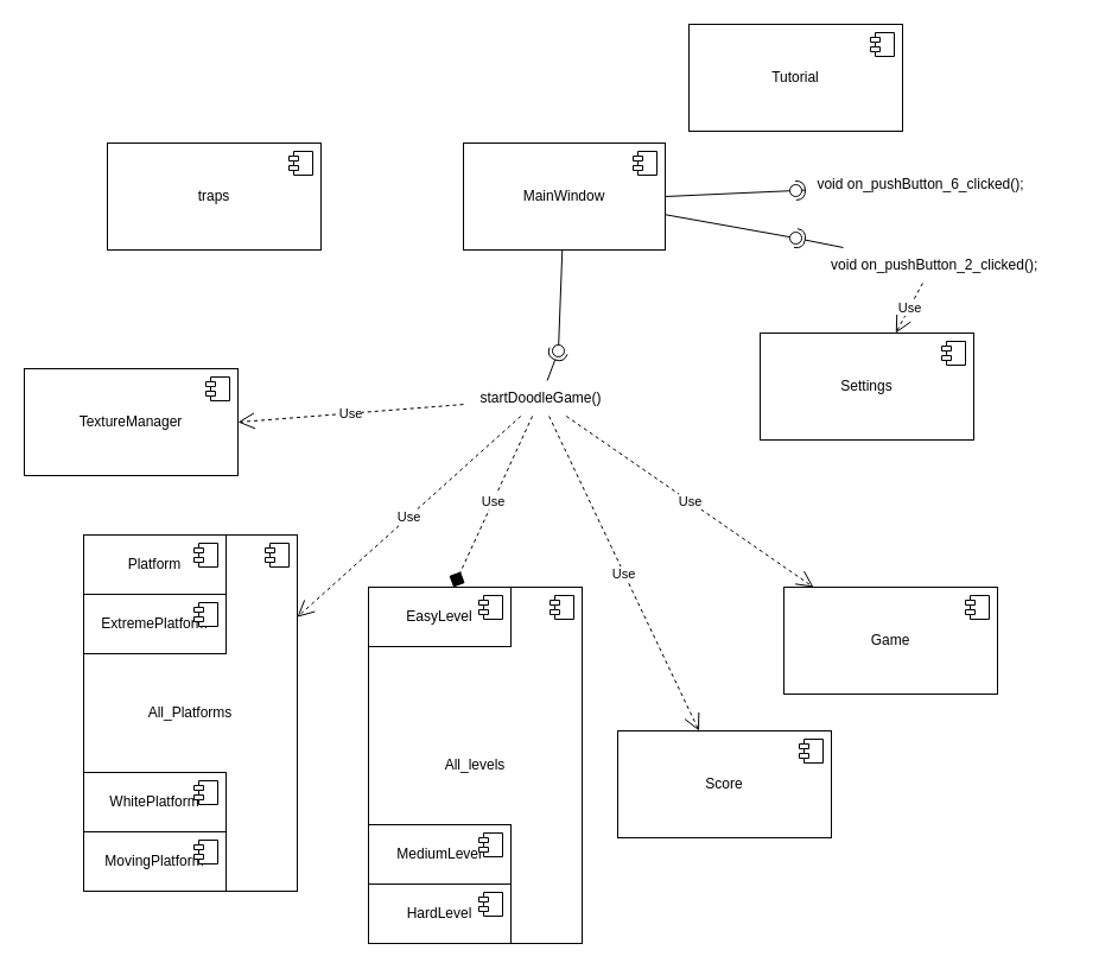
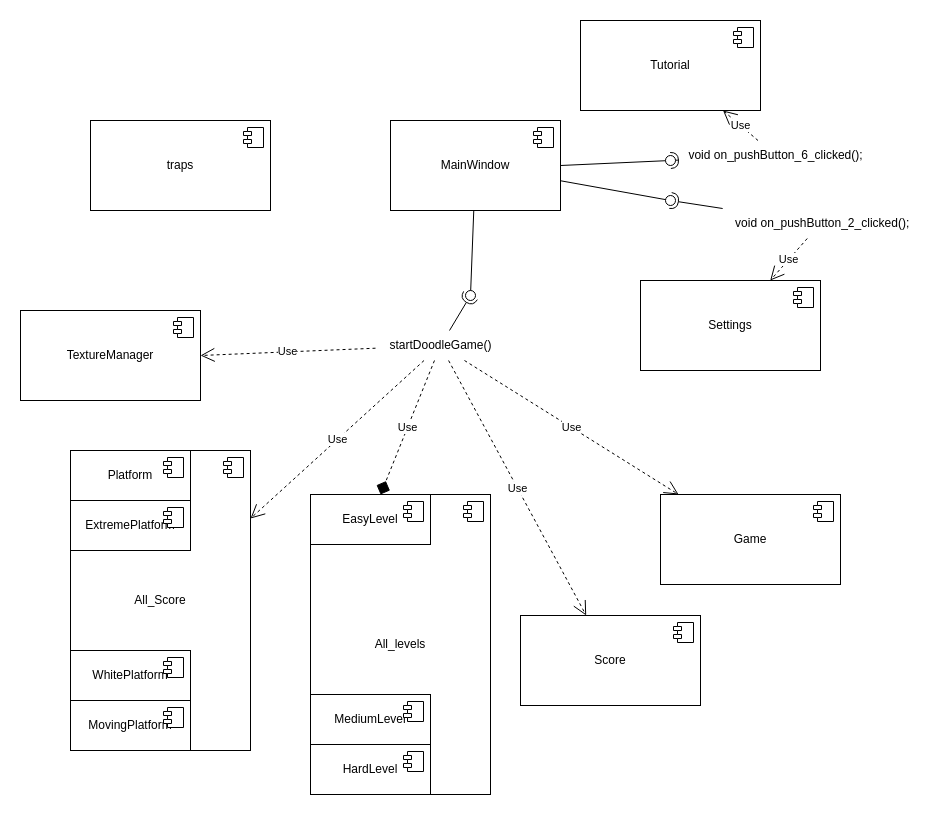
+ <mxCell id="54" value="Use" style="endArrow=open;endSize=12;dashed=1;html=1;rounded=0;" edge="1" parent="1" source="53" target="40"><mxGeometry width="160" relative="1" as="geometry"><mxPoint x="837" y="248" as="sourcePoint" /><mxPoint x="860" y="300" as="targetPoint" /></mxGeometry></mxCell>
- <mxCell id="50" value="&amp;nbsp;void on_pushButton_2_clicked();" style="text;html=1;align=center;verticalAlign=middle;resizable=0;points=[];autosize=1;strokeColor=none;fillColor=none;" vertex="1" parent="1"><mxGeometry x="685" y="208" width="200" height="30" as="geometry" /></mxCell>
+ <mxCell id="50" value="&amp;nbsp;void on_pushButton_2_clicked();" style="text;html=1;align=center;verticalAlign=middle;resizable=0;points=[];autosize=1;strokeColor=none;fillColor=none;" vertex="1" parent="1"><mxGeometry x="720" y="208" width="200" height="30" as="geometry" /></mxCell>
- <mxCell id="47" value="startDoodleGame()" style="text;html=1;align=center;verticalAlign=middle;resizable=0;points=[];autosize=1;strokeColor=none;fillColor=none;" vertex="1" parent="1"><mxGeometry x="390" y="320" width="130" height="30" as="geometry" /></mxCell>
+ <mxCell id="47" value="startDoodleGame()" style="text;html=1;align=center;verticalAlign=middle;resizable=0;points=[];autosize=1;strokeColor=none;fillColor=none;" vertex="1" parent="1"><mxGeometry x="375" y="330" width="130" height="30" as="geometry" /></mxCell>
- <mxCell id="15" value="All_Platforms" style="html=1;dropTarget=0;whiteSpace=wrap;" vertex="1" parent="14"><mxGeometry width="180" height="300" as="geometry" /></mxCell>
+ <mxCell id="15" value="All_Score" style="html=1;dropTarget=0;whiteSpace=wrap;" vertex="1" parent="14"><mxGeometry width="180" height="300" as="geometry" /></mxCell>
